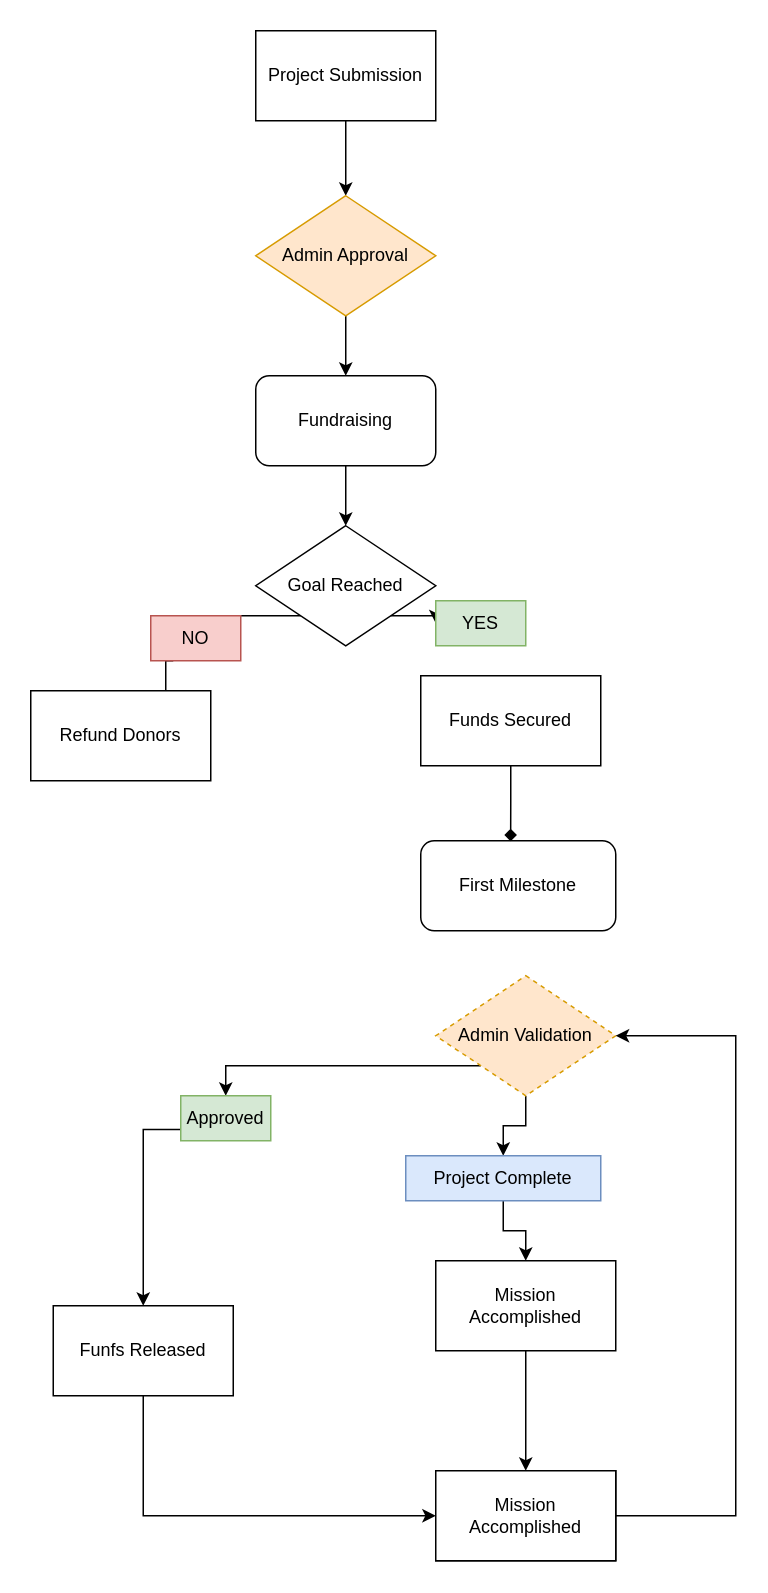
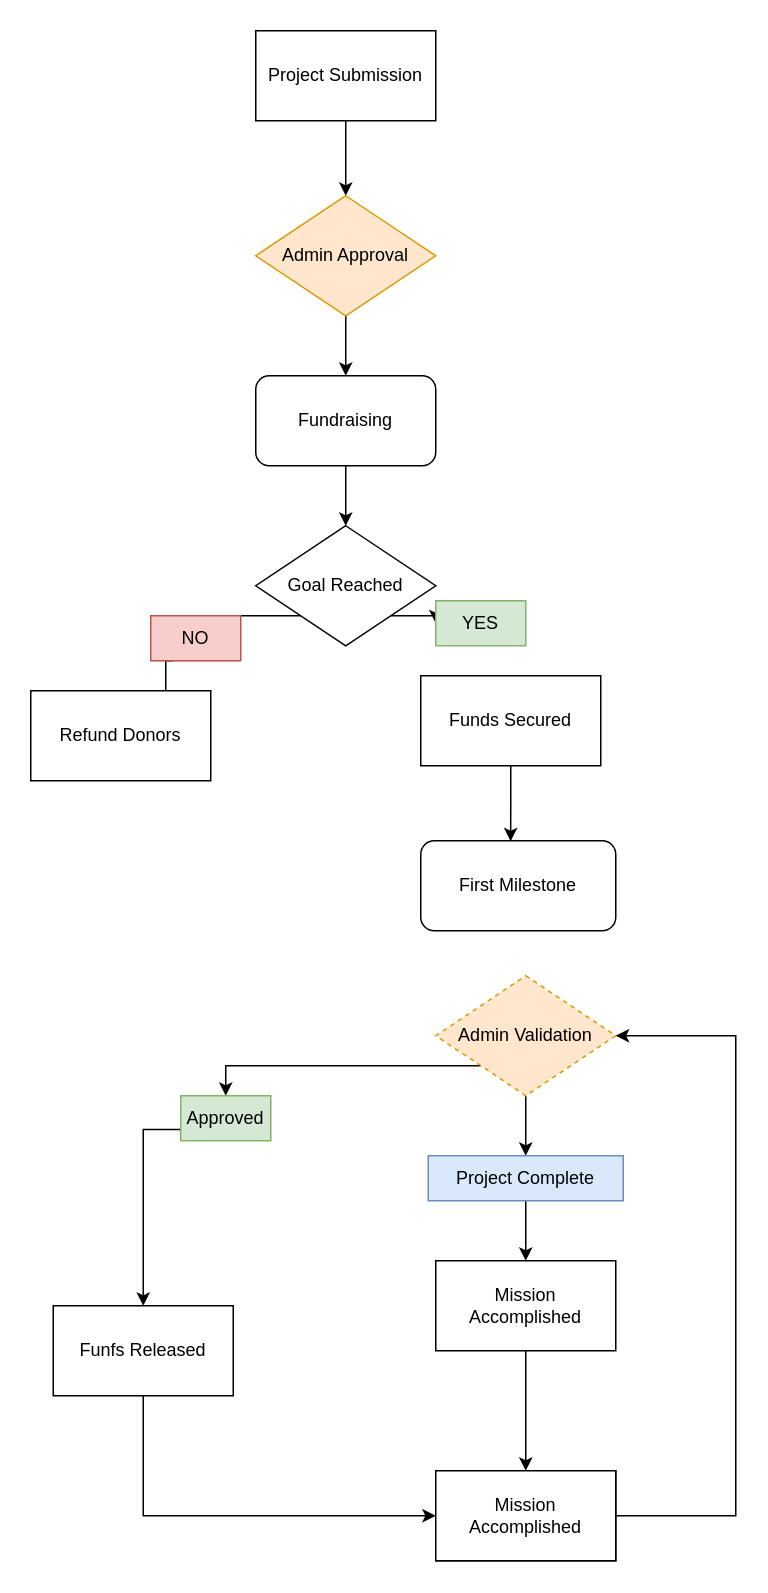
- <mxCell id="14" style="edgeStyle=orthogonalEdgeStyle;rounded=0;orthogonalLoop=1;jettySize=auto;html=1;exitX=0.5;exitY=1;exitDx=0;exitDy=0;entryX=0.461;entryY=0.006;entryDx=0;entryDy=0;entryPerimeter=0;endArrow=diamond;" edge="1" parent="1" source="12" target="13"><mxGeometry relative="1" as="geometry" /></mxCell>
+ <mxCell id="14" style="edgeStyle=orthogonalEdgeStyle;rounded=0;orthogonalLoop=1;jettySize=auto;html=1;exitX=0.5;exitY=1;exitDx=0;exitDy=0;entryX=0.461;entryY=0.006;entryDx=0;entryDy=0;entryPerimeter=0;" edge="1" parent="1" source="12" target="13"><mxGeometry relative="1" as="geometry" /></mxCell>
- <mxCell id="30" value="Project Complete" style="text;html=1;align=center;verticalAlign=middle;whiteSpace=wrap;rounded=0;fillColor=#dae8fc;strokeColor=#6c8ebf;" vertex="1" parent="1"><mxGeometry x="270" y="770" width="130" height="30" as="geometry" /></mxCell>
+ <mxCell id="30" value="Project Complete" style="text;html=1;align=center;verticalAlign=middle;whiteSpace=wrap;rounded=0;fillColor=#dae8fc;strokeColor=#6c8ebf;" vertex="1" parent="1"><mxGeometry x="285" y="770" width="130" height="30" as="geometry" /></mxCell>
